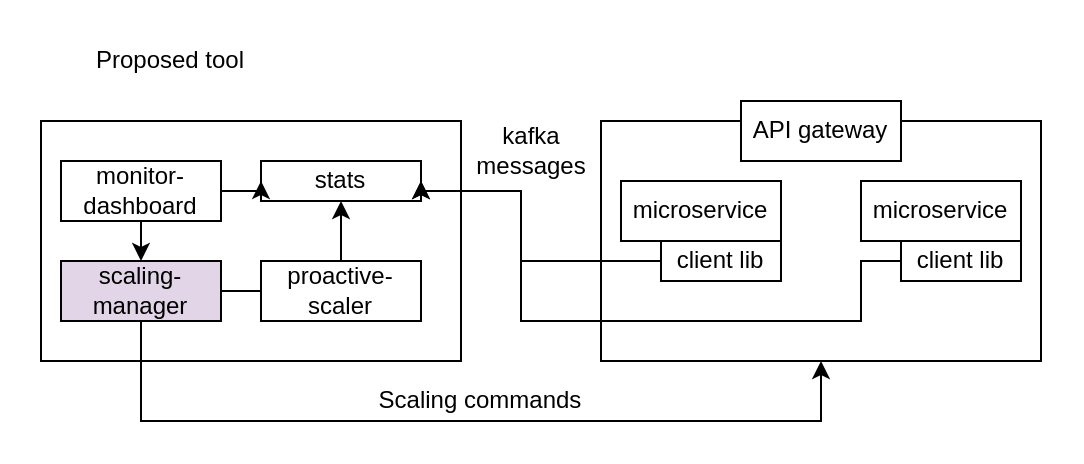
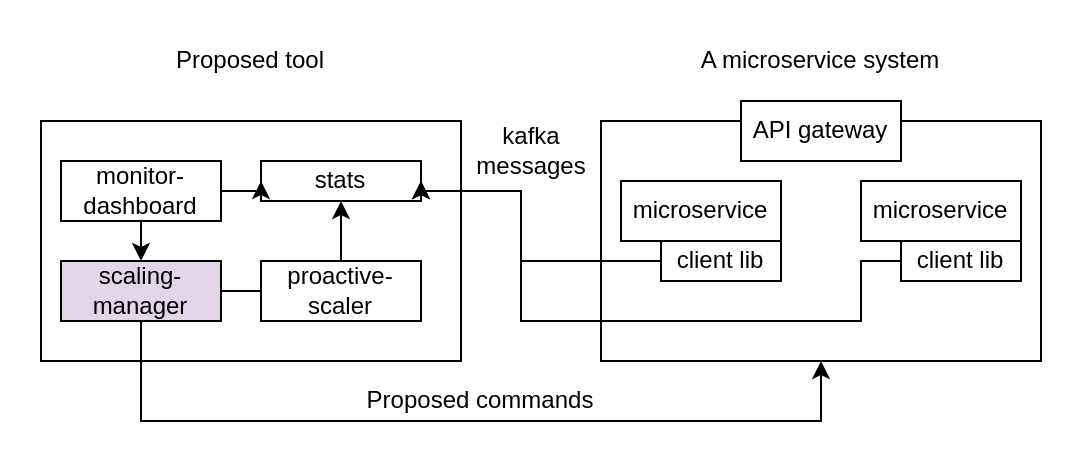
- <mxCell id="22" value="Proposed tool" style="text;html=1;strokeColor=none;fillColor=none;align=center;verticalAlign=middle;whiteSpace=wrap;rounded=0;" vertex="1" parent="1"><mxGeometry x="35" y="20" width="100" height="20" as="geometry" /></mxCell>
+ <mxCell id="22" value="Proposed tool" style="text;html=1;strokeColor=none;fillColor=none;align=center;verticalAlign=middle;whiteSpace=wrap;rounded=0;" vertex="1" parent="1"><mxGeometry x="75" y="20" width="100" height="20" as="geometry" /></mxCell>
+ <mxCell id="23" value="A microservice system" style="text;html=1;strokeColor=none;fillColor=none;align=center;verticalAlign=middle;whiteSpace=wrap;rounded=0;" vertex="1" parent="1"><mxGeometry x="335" y="20" width="150" height="20" as="geometry" /></mxCell>
- <mxCell id="21" value="Scaling commands" style="text;html=1;strokeColor=none;fillColor=none;align=center;verticalAlign=middle;whiteSpace=wrap;rounded=0;" vertex="1" parent="1"><mxGeometry x="150" y="190" width="180" height="20" as="geometry" /></mxCell>
+ <mxCell id="21" value="Proposed commands" style="text;html=1;strokeColor=none;fillColor=none;align=center;verticalAlign=middle;whiteSpace=wrap;rounded=0;" vertex="1" parent="1"><mxGeometry x="150" y="190" width="180" height="20" as="geometry" /></mxCell>
